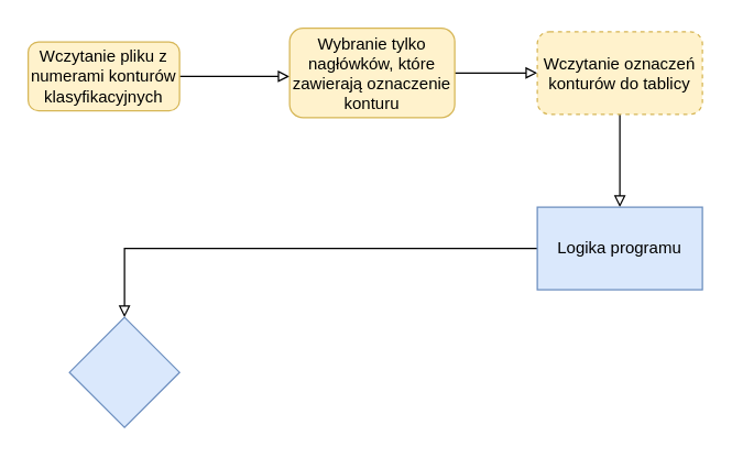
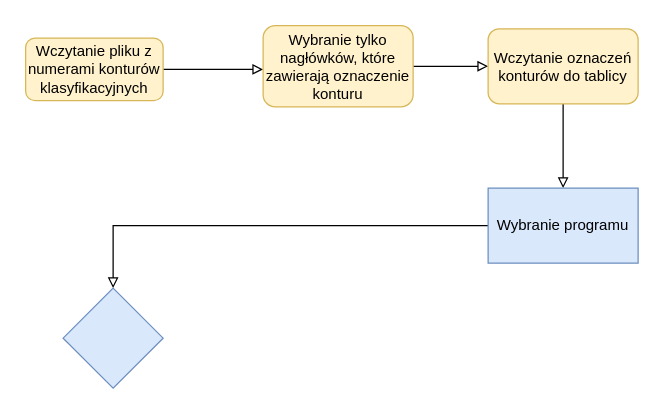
- <mxCell id="7" value="Wczytanie oznaczeń konturów do tablicy" style="rounded=1;whiteSpace=wrap;html=1;fillColor=#fff2cc;strokeColor=#d6b656;dashed=1;" parent="1" vertex="1"><mxGeometry x="390" y="22.5" width="120" height="60" as="geometry" /></mxCell>
+ <mxCell id="7" value="Wczytanie oznaczeń konturów do tablicy" style="rounded=1;whiteSpace=wrap;html=1;fillColor=#fff2cc;strokeColor=#d6b656;" parent="1" vertex="1"><mxGeometry x="390" y="22.5" width="120" height="60" as="geometry" /></mxCell>
- <mxCell id="9" value="Logika programu" style="rounded=0;whiteSpace=wrap;html=1;fillColor=#dae8fc;strokeColor=#6c8ebf;" parent="1" vertex="1"><mxGeometry x="390" y="150" width="120" height="60" as="geometry" /></mxCell>
+ <mxCell id="9" value="Wybranie programu" style="rounded=0;whiteSpace=wrap;html=1;fillColor=#dae8fc;strokeColor=#6c8ebf;" parent="1" vertex="1"><mxGeometry x="390" y="150" width="120" height="60" as="geometry" /></mxCell>
